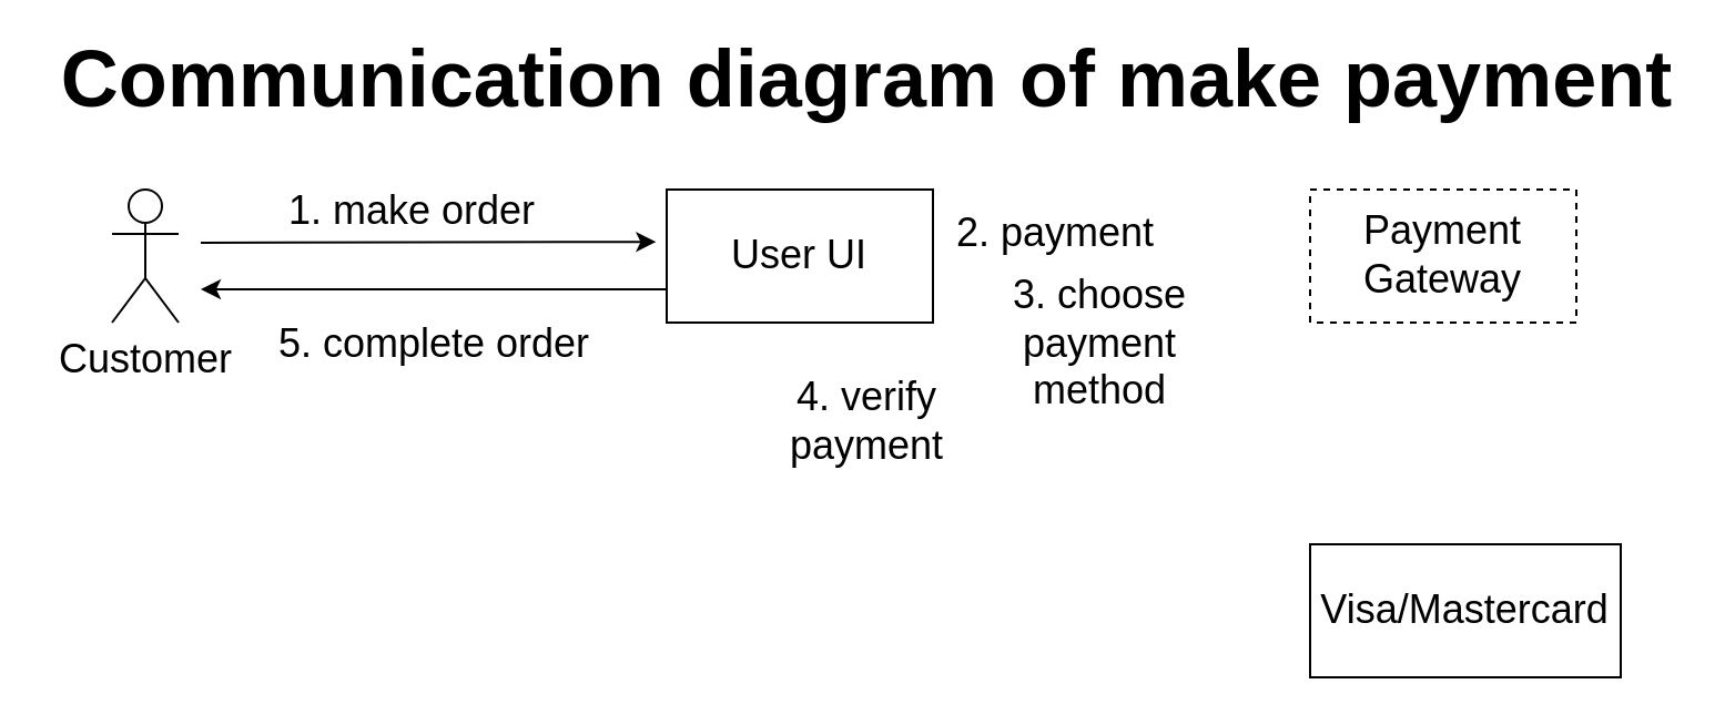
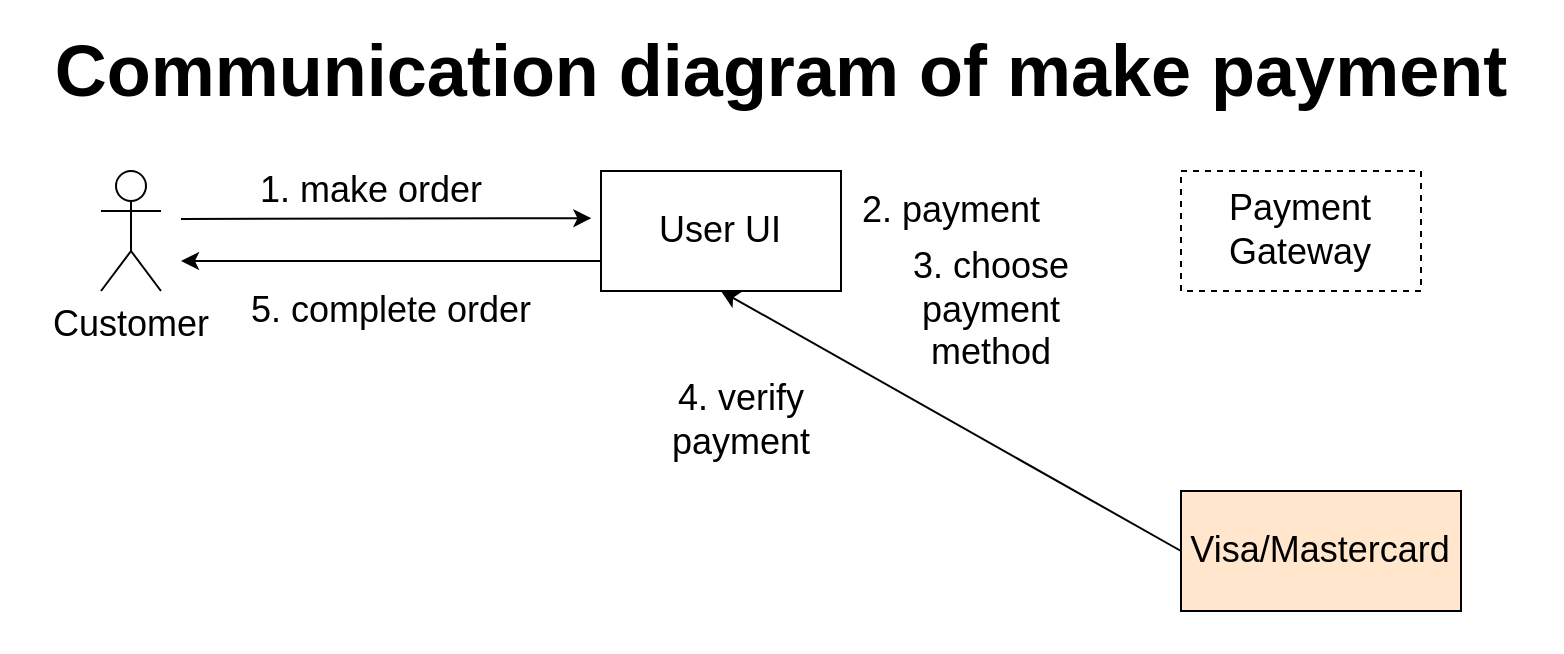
- <mxCell id="10" value="&lt;font style=&quot;font-size: 18px&quot;&gt;4. verify&lt;br&gt;payment&lt;/font&gt;" style="text;html=1;align=center;verticalAlign=middle;resizable=0;points=[];autosize=1;" parent="1" vertex="1"><mxGeometry x="350" y="170" width="80" height="40" as="geometry" /></mxCell>
+ <mxCell id="10" value="&lt;font style=&quot;font-size: 18px&quot;&gt;4. verify&lt;br&gt;payment&lt;/font&gt;" style="text;html=1;align=center;verticalAlign=middle;resizable=0;points=[];autosize=1;" parent="1" vertex="1"><mxGeometry x="330" y="190" width="80" height="40" as="geometry" /></mxCell>
+ <mxCell id="6" value="" style="endArrow=classic;html=1;exitX=0;exitY=0.5;exitDx=0;exitDy=0;entryX=0.5;entryY=1;entryDx=0;entryDy=0;" parent="1" source="4" target="2" edge="1"><mxGeometry width="50" height="50" relative="1" as="geometry"><mxPoint x="30" y="325" as="sourcePoint" /><mxPoint x="80" y="275" as="targetPoint" /></mxGeometry></mxCell>
- <mxCell id="4" value="&lt;font style=&quot;font-size: 18px&quot;&gt;Visa/Mastercard&lt;/font&gt;" style="rounded=0;whiteSpace=wrap;html=1;" parent="1" vertex="1"><mxGeometry x="590" y="245" width="140" height="60" as="geometry" /></mxCell>
+ <mxCell id="4" value="&lt;font style=&quot;font-size: 18px&quot;&gt;Visa/Mastercard&lt;/font&gt;" style="rounded=0;whiteSpace=wrap;html=1;fillColor=#ffe6cc;" parent="1" vertex="1"><mxGeometry x="590" y="245" width="140" height="60" as="geometry" /></mxCell>
